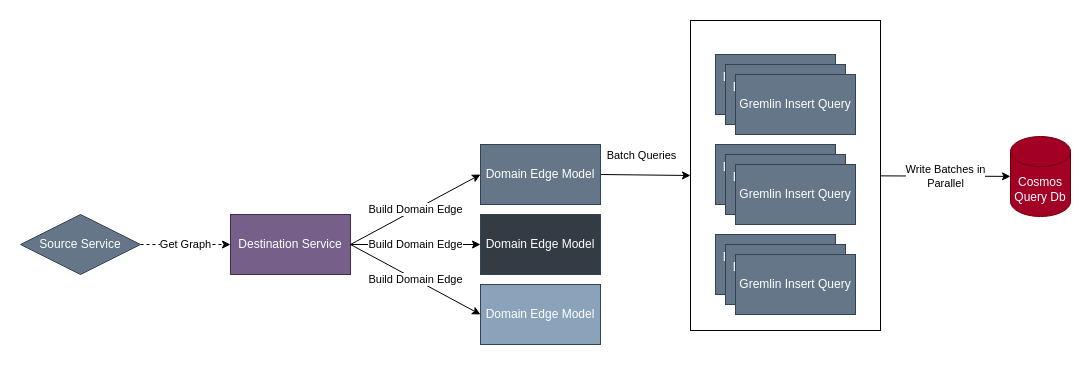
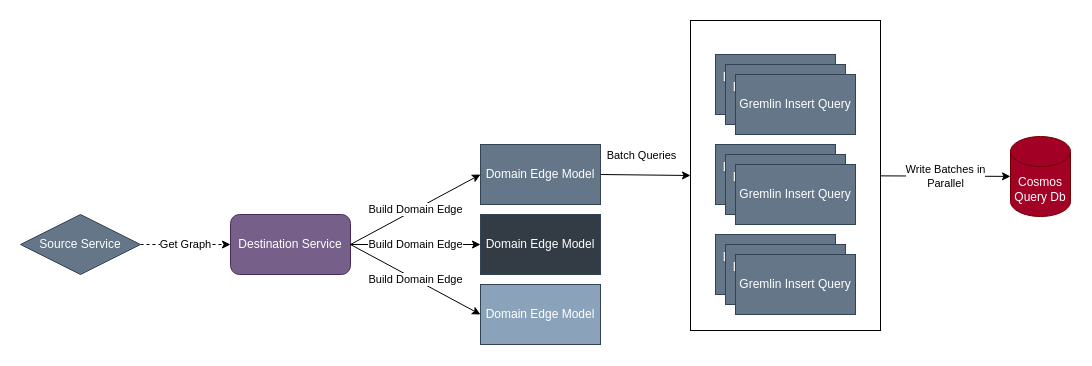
- <mxCell id="6" value="Destination Service" style="rounded=0;whiteSpace=wrap;html=1;fillColor=#76608a;fontColor=#ffffff;strokeColor=#432D57;" parent="1" vertex="1"><mxGeometry x="230" y="214" width="120" height="60" as="geometry" /></mxCell>
+ <mxCell id="6" value="Destination Service" style="whiteSpace=wrap;html=1;fillColor=#76608a;fontColor=#ffffff;strokeColor=#432D57;rounded=1;" parent="1" vertex="1"><mxGeometry x="230" y="214" width="120" height="60" as="geometry" /></mxCell>
